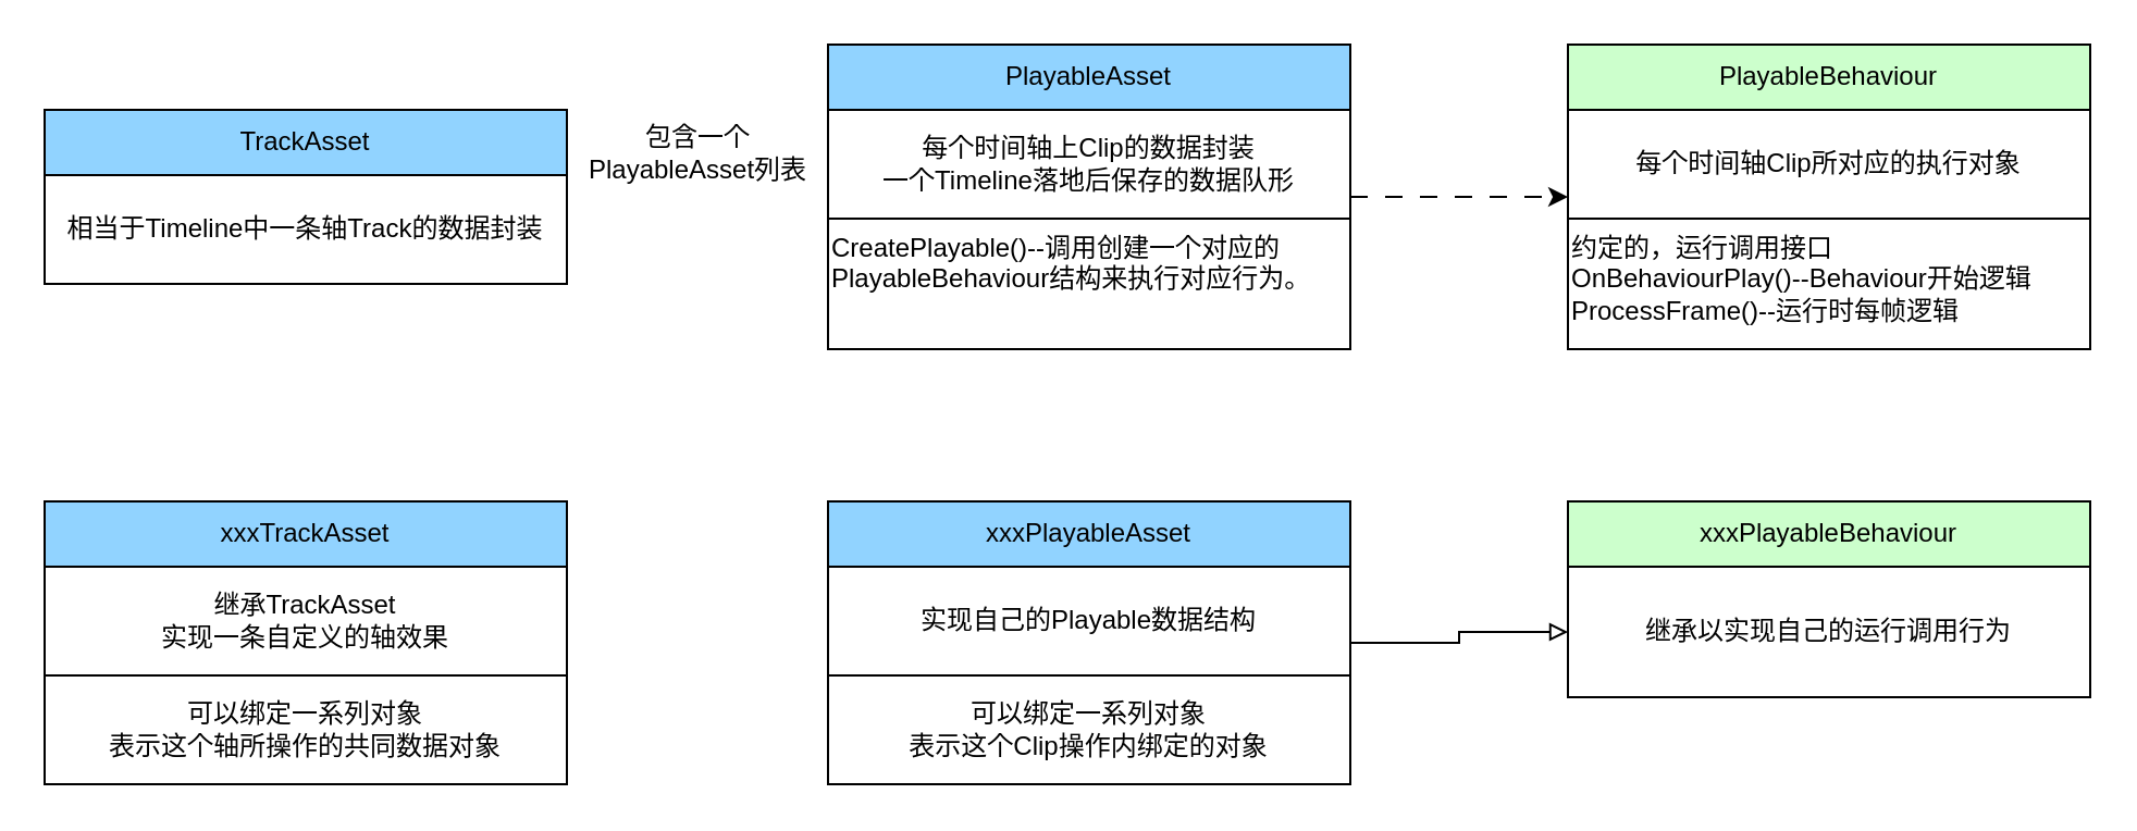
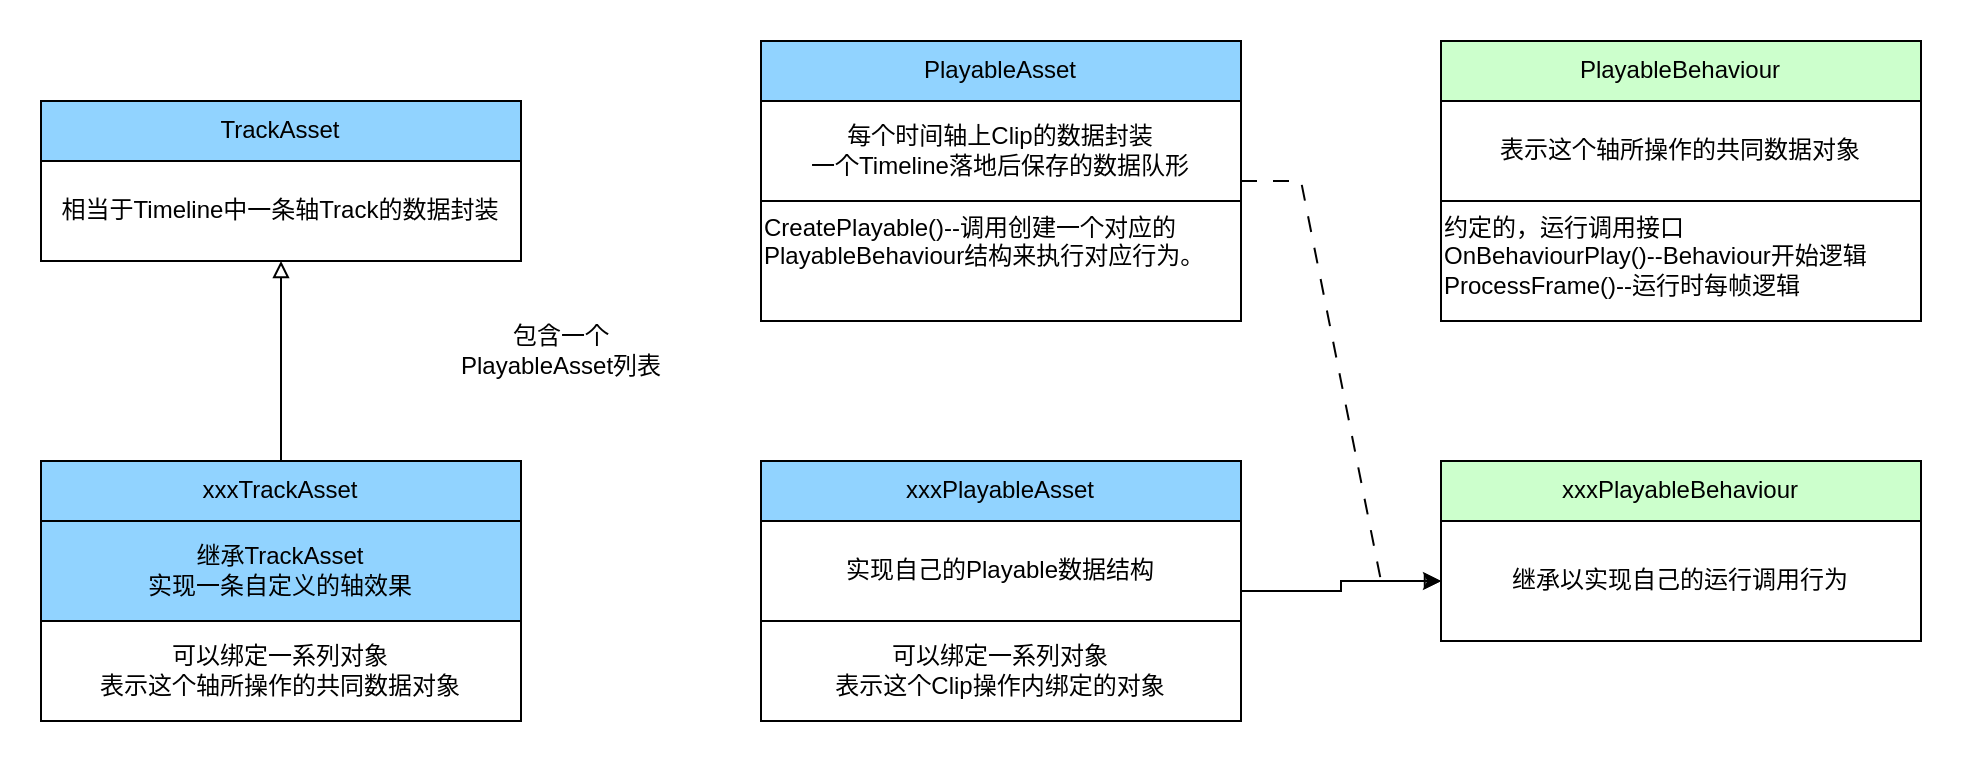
- <mxCell id="11" value="包含一个&lt;br&gt;PlayableAsset列表" style="text;html=1;align=center;verticalAlign=middle;resizable=0;points=[];autosize=1;strokeColor=none;fillColor=none;" vertex="1" parent="1"><mxGeometry x="260" y="50" width="120" height="40" as="geometry" /></mxCell>
+ <mxCell id="11" value="包含一个&lt;br&gt;PlayableAsset列表" style="text;html=1;align=center;verticalAlign=middle;resizable=0;points=[];autosize=1;strokeColor=none;fillColor=none;" vertex="1" parent="1"><mxGeometry x="220" y="155" width="120" height="40" as="geometry" /></mxCell>
- <mxCell id="7" value="每个时间轴Clip所对应的执行对象" style="rounded=0;whiteSpace=wrap;html=1;" vertex="1" parent="6"><mxGeometry y="30" width="240" height="50" as="geometry" /></mxCell>
+ <mxCell id="7" value="表示这个轴所操作的共同数据对象" style="rounded=0;whiteSpace=wrap;html=1;" vertex="1" parent="6"><mxGeometry y="30" width="240" height="50" as="geometry" /></mxCell>
- <mxCell id="2" style="edgeStyle=entityRelationEdgeStyle;rounded=0;orthogonalLoop=1;jettySize=auto;html=1;dashed=1;dashPattern=8 8;" edge="1" parent="1" source="3" target="6"><mxGeometry relative="1" as="geometry" /></mxCell>
+ <mxCell id="2" style="edgeStyle=entityRelationEdgeStyle;rounded=0;orthogonalLoop=1;jettySize=auto;html=1;dashed=1;dashPattern=8 8;" edge="1" parent="1" source="3" target="17"><mxGeometry relative="1" as="geometry" /></mxCell>
+ <mxCell id="18" style="edgeStyle=orthogonalEdgeStyle;rounded=0;orthogonalLoop=1;jettySize=auto;html=1;endArrow=block;endFill=0;" edge="1" parent="1" source="19" target="9"><mxGeometry relative="1" as="geometry" /></mxCell>
- <mxCell id="20" value="继承TrackAsset&lt;br&gt;实现一条自定义的轴效果" style="rounded=0;whiteSpace=wrap;html=1;" vertex="1" parent="19"><mxGeometry y="30" width="240" height="50" as="geometry" /></mxCell>
+ <mxCell id="20" value="继承TrackAsset&lt;br&gt;实现一条自定义的轴效果" style="rounded=0;whiteSpace=wrap;html=1;fillColor=#91d3ff;" vertex="1" parent="19"><mxGeometry y="30" width="240" height="50" as="geometry" /></mxCell>
